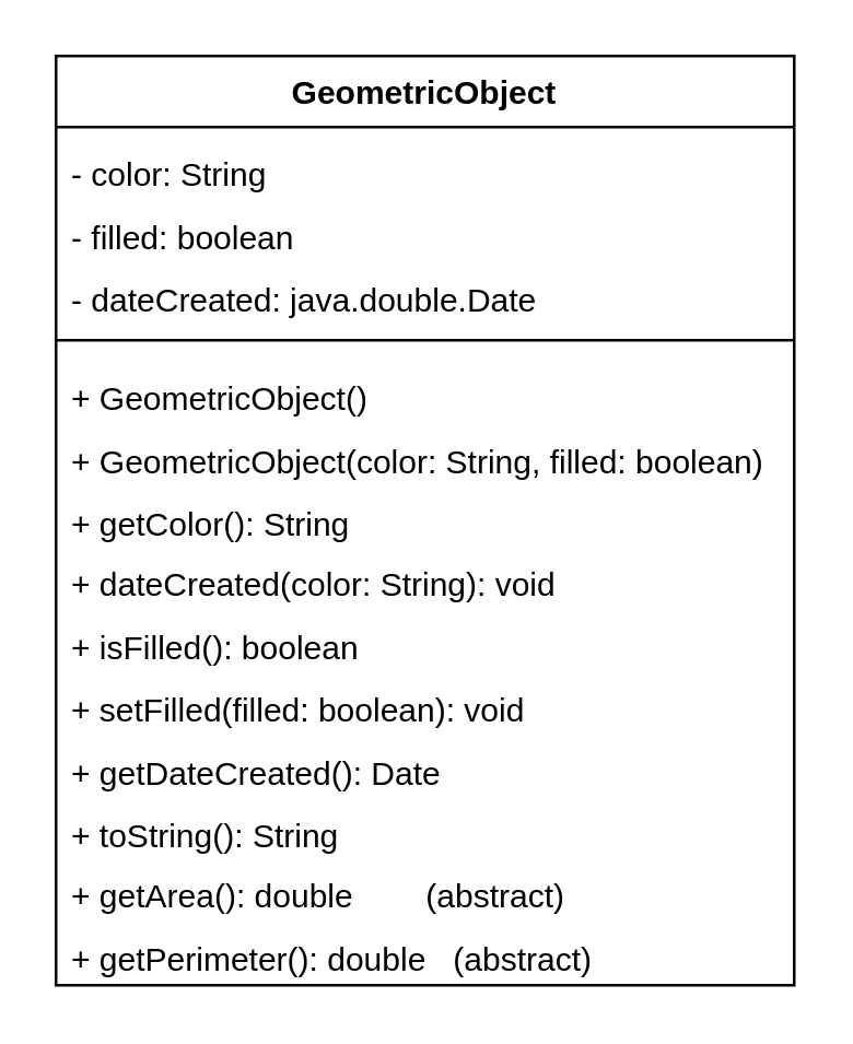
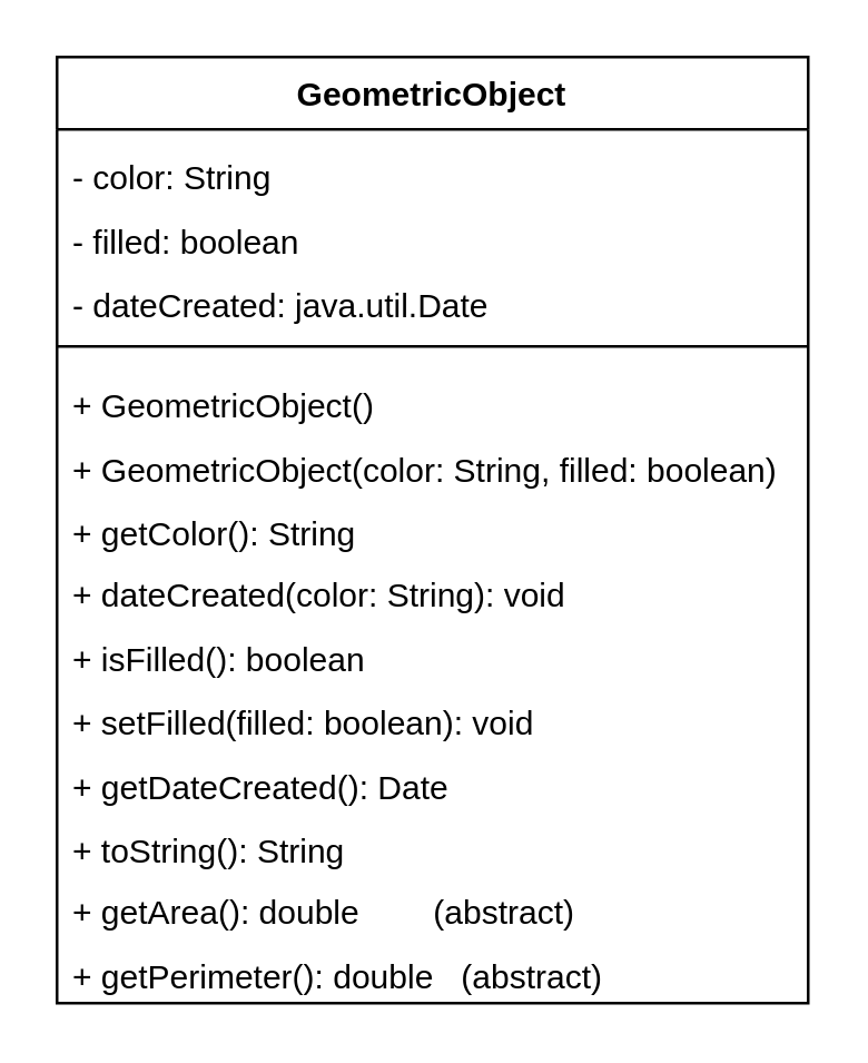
- <mxCell id="3" value="&lt;div style=&quot;line-height: 190%;&quot;&gt;&lt;div style=&quot;line-height: 190%;&quot;&gt;- color: String&lt;/div&gt;&lt;div style=&quot;line-height: 190%;&quot;&gt;- filled: boolean&lt;/div&gt;&lt;div style=&quot;line-height: 190%;&quot;&gt;- dateCreated: java.double.Date&lt;/div&gt;&lt;/div&gt;" style="text;strokeColor=none;fillColor=none;align=left;verticalAlign=top;spacingLeft=4;spacingRight=4;overflow=hidden;rotatable=0;points=[[0,0.5],[1,0.5]];portConstraint=eastwest;whiteSpace=wrap;html=1;" vertex="1" parent="2"><mxGeometry y="26" width="270" height="74" as="geometry" /></mxCell>
+ <mxCell id="3" value="&lt;div style=&quot;line-height: 190%;&quot;&gt;&lt;div style=&quot;line-height: 190%;&quot;&gt;- color: String&lt;/div&gt;&lt;div style=&quot;line-height: 190%;&quot;&gt;- filled: boolean&lt;/div&gt;&lt;div style=&quot;line-height: 190%;&quot;&gt;- dateCreated: java.util.Date&lt;/div&gt;&lt;/div&gt;" style="text;strokeColor=none;fillColor=none;align=left;verticalAlign=top;spacingLeft=4;spacingRight=4;overflow=hidden;rotatable=0;points=[[0,0.5],[1,0.5]];portConstraint=eastwest;whiteSpace=wrap;html=1;" vertex="1" parent="2"><mxGeometry y="26" width="270" height="74" as="geometry" /></mxCell>
